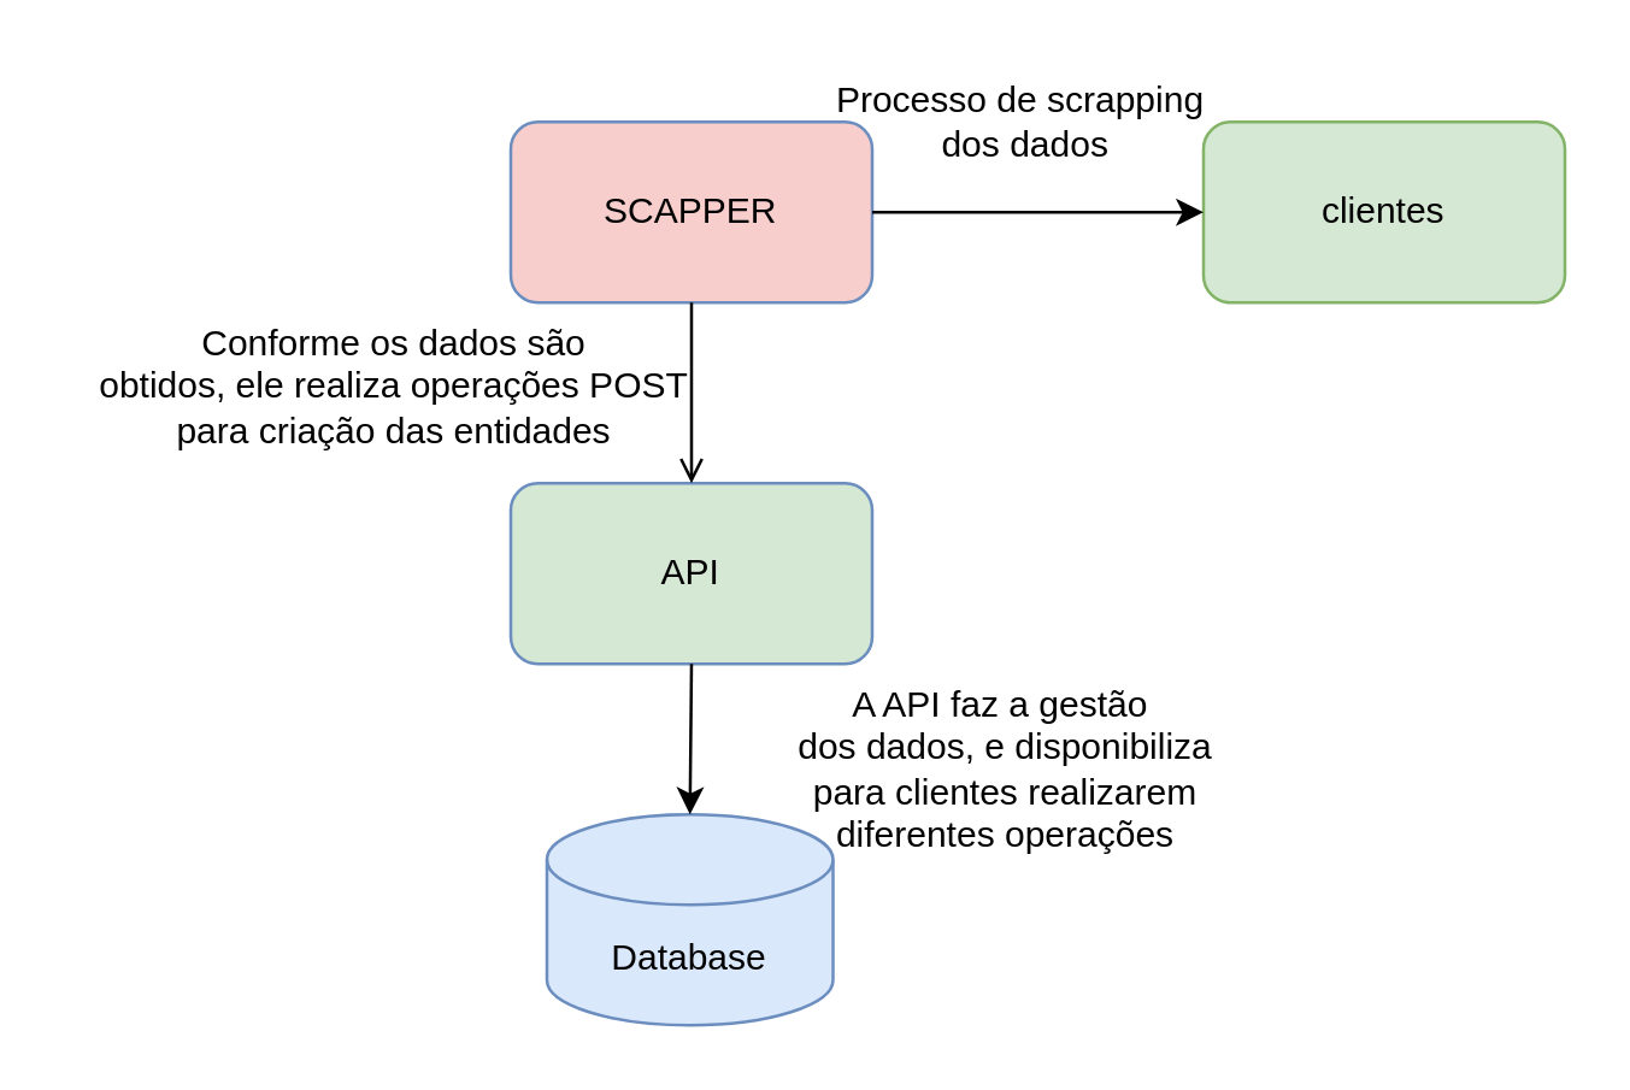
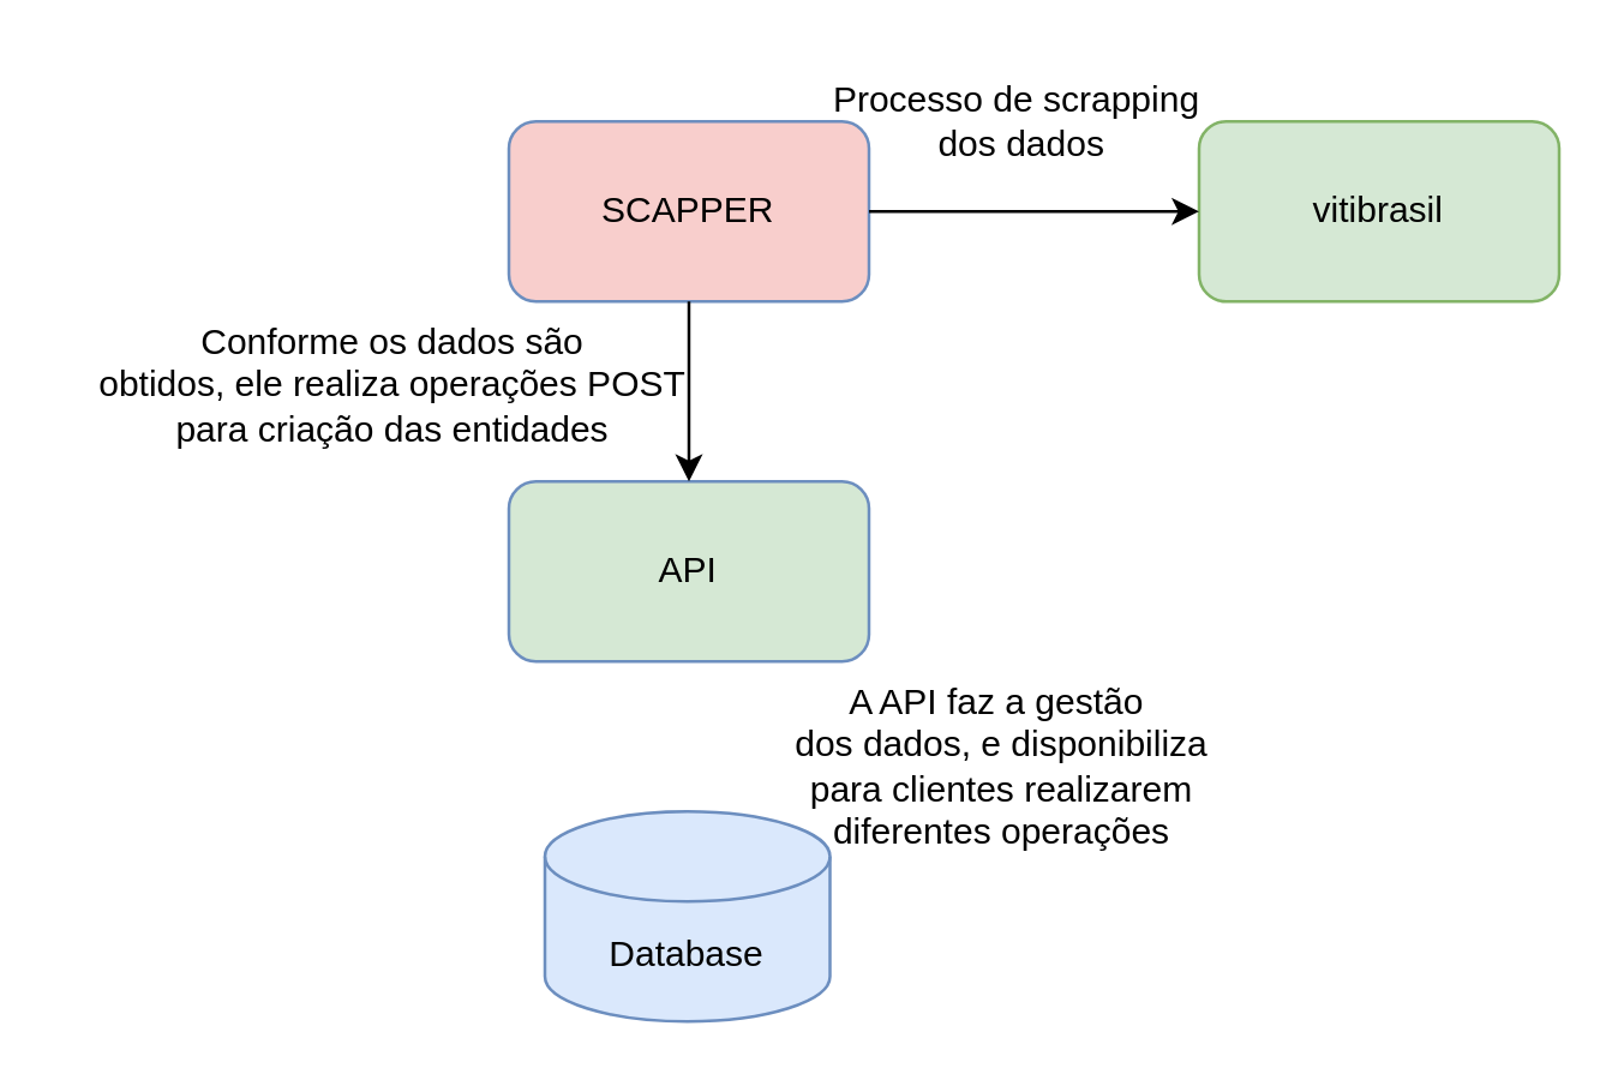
- <mxCell id="4" value="clientes" style="rounded=1;whiteSpace=wrap;html=1;fillColor=#d5e8d4;strokeColor=#82b366;" vertex="1" parent="1"><mxGeometry x="399" y="40" width="120" height="60" as="geometry" /></mxCell>
+ <mxCell id="4" value="vitibrasil" style="rounded=1;whiteSpace=wrap;html=1;fillColor=#d5e8d4;strokeColor=#82b366;" vertex="1" parent="1"><mxGeometry x="399" y="40" width="120" height="60" as="geometry" /></mxCell>
- <mxCell id="7" value="" style="endArrow=open;html=1;rounded=0;exitX=0.5;exitY=1;exitDx=0;exitDy=0;entryX=0.5;entryY=0;entryDx=0;entryDy=0;" edge="1" parent="1" source="3" target="2"><mxGeometry width="50" height="50" relative="1" as="geometry"><mxPoint x="299" y="150" as="sourcePoint" /><mxPoint x="349" y="100" as="targetPoint" /></mxGeometry></mxCell>
+ <mxCell id="7" value="" style="endArrow=classic;html=1;rounded=0;exitX=0.5;exitY=1;exitDx=0;exitDy=0;entryX=0.5;entryY=0;entryDx=0;entryDy=0;" edge="1" parent="1" source="3" target="2"><mxGeometry width="50" height="50" relative="1" as="geometry"><mxPoint x="299" y="150" as="sourcePoint" /><mxPoint x="349" y="100" as="targetPoint" /></mxGeometry></mxCell>
- <mxCell id="8" value="" style="endArrow=classic;html=1;rounded=0;exitX=0.5;exitY=1;exitDx=0;exitDy=0;entryX=0.5;entryY=0;entryDx=0;entryDy=0;entryPerimeter=0;" edge="1" parent="1" source="2" target="5"><mxGeometry width="50" height="50" relative="1" as="geometry"><mxPoint x="359" y="310" as="sourcePoint" /><mxPoint x="409" y="260" as="targetPoint" /></mxGeometry></mxCell>
